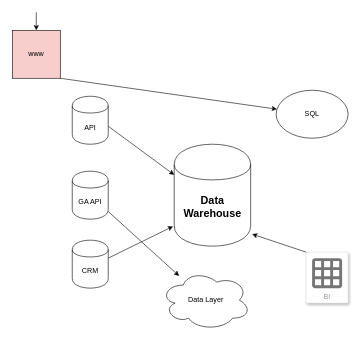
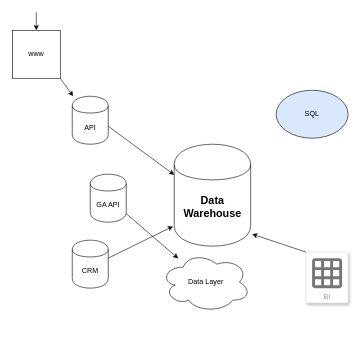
- <mxCell id="9" value="www" style="whiteSpace=wrap;html=1;aspect=fixed;fillColor=#f8cecc;" vertex="1" parent="1"><mxGeometry x="20" y="50" width="80" height="80" as="geometry" /></mxCell>
+ <mxCell id="9" value="www" style="whiteSpace=wrap;html=1;aspect=fixed;" vertex="1" parent="1"><mxGeometry x="20" y="50" width="80" height="80" as="geometry" /></mxCell>
- <mxCell id="10" value="" style="endArrow=classic;html=1;exitX=1;exitY=1;exitDx=0;exitDy=0;" edge="1" parent="1" source="9" target="16"><mxGeometry width="50" height="50" relative="1" as="geometry"><mxPoint x="330" y="370" as="sourcePoint" /><mxPoint x="380" y="320" as="targetPoint" /></mxGeometry></mxCell>
+ <mxCell id="10" value="" style="endArrow=classic;html=1;exitX=1;exitY=1;exitDx=0;exitDy=0;" edge="1" parent="1" source="9" target="4"><mxGeometry width="50" height="50" relative="1" as="geometry"><mxPoint x="330" y="370" as="sourcePoint" /><mxPoint x="380" y="320" as="targetPoint" /></mxGeometry></mxCell>
- <mxCell id="16" value="SQL" style="ellipse;whiteSpace=wrap;html=1;" vertex="1" parent="1"><mxGeometry x="460" y="150" width="120" height="80" as="geometry" /></mxCell>
+ <mxCell id="16" value="SQL" style="ellipse;whiteSpace=wrap;html=1;fillColor=#dae8fc;" vertex="1" parent="1"><mxGeometry x="460" y="150" width="120" height="80" as="geometry" /></mxCell>
- <mxCell id="5" value="GA API" style="shape=cylinder;whiteSpace=wrap;html=1;boundedLbl=1;backgroundOutline=1;" vertex="1" parent="1"><mxGeometry x="120" y="285" width="60" height="80" as="geometry" /></mxCell>
+ <mxCell id="5" value="GA API" style="shape=cylinder;whiteSpace=wrap;html=1;boundedLbl=1;backgroundOutline=1;" vertex="1" parent="1"><mxGeometry x="150" y="290" width="60" height="80" as="geometry" /></mxCell>
- <mxCell id="12" value="Data Layer" style="ellipse;shape=cloud;whiteSpace=wrap;html=1;" vertex="1" parent="1"><mxGeometry x="267.5" y="450" width="150" height="100" as="geometry" /></mxCell>
+ <mxCell id="12" value="Data Layer" style="ellipse;shape=cloud;whiteSpace=wrap;html=1;" vertex="1" parent="1"><mxGeometry x="267.5" y="420" width="150" height="100" as="geometry" /></mxCell>
